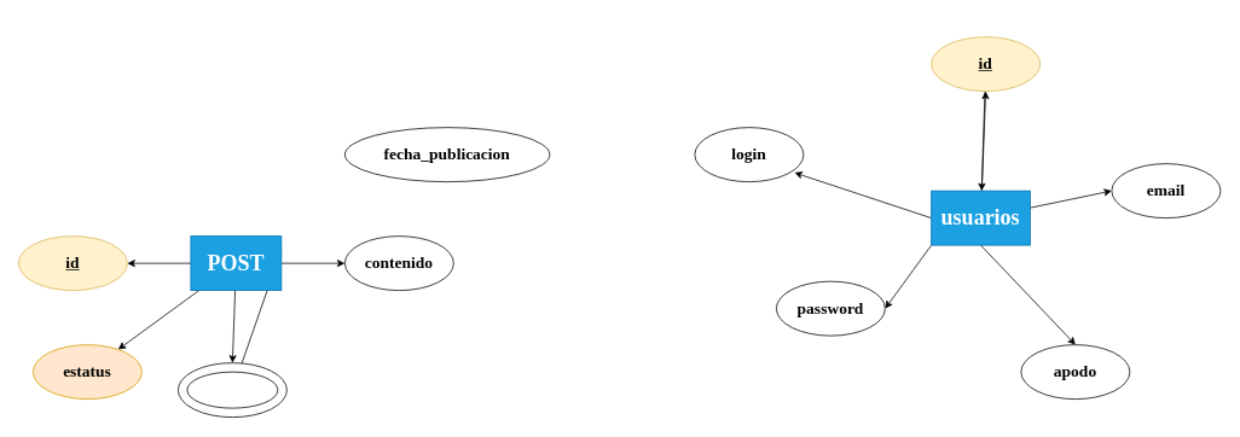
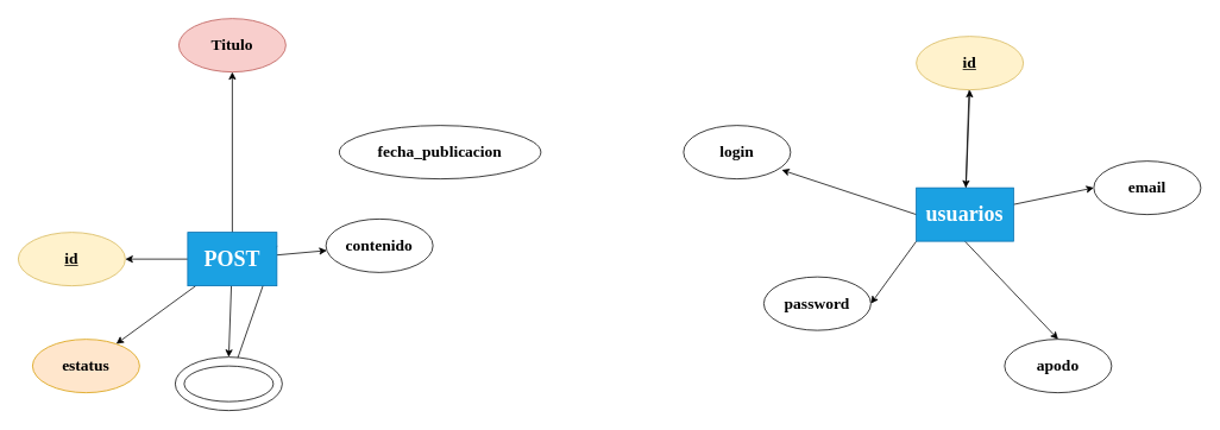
+ <mxCell id="9" value="&lt;h2&gt;&lt;font face=&quot;Comic Sans MS&quot; color=&quot;#000000&quot;&gt;Titulo&lt;/font&gt;&lt;/h2&gt;" style="ellipse;whiteSpace=wrap;html=1;fillColor=#f8cecc;strokeColor=#b85450;" vertex="1" parent="1"><mxGeometry x="200" y="20" width="120" height="60" as="geometry" /></mxCell>
+ <mxCell id="2" value="" style="edgeStyle=none;html=1;" edge="1" parent="1" source="8" target="9"><mxGeometry relative="1" as="geometry" /></mxCell>
- <mxCell id="14" value="&lt;h2&gt;&lt;font face=&quot;Comic Sans MS&quot;&gt;contenido&lt;/font&gt;&lt;/h2&gt;" style="ellipse;whiteSpace=wrap;html=1;" vertex="1" parent="1"><mxGeometry x="380" y="260" width="120" height="60" as="geometry" /></mxCell>
+ <mxCell id="14" value="&lt;h2&gt;&lt;font face=&quot;Comic Sans MS&quot;&gt;contenido&lt;/font&gt;&lt;/h2&gt;" style="ellipse;whiteSpace=wrap;html=1;" vertex="1" parent="1"><mxGeometry x="365" y="245" width="120" height="60" as="geometry" /></mxCell>
